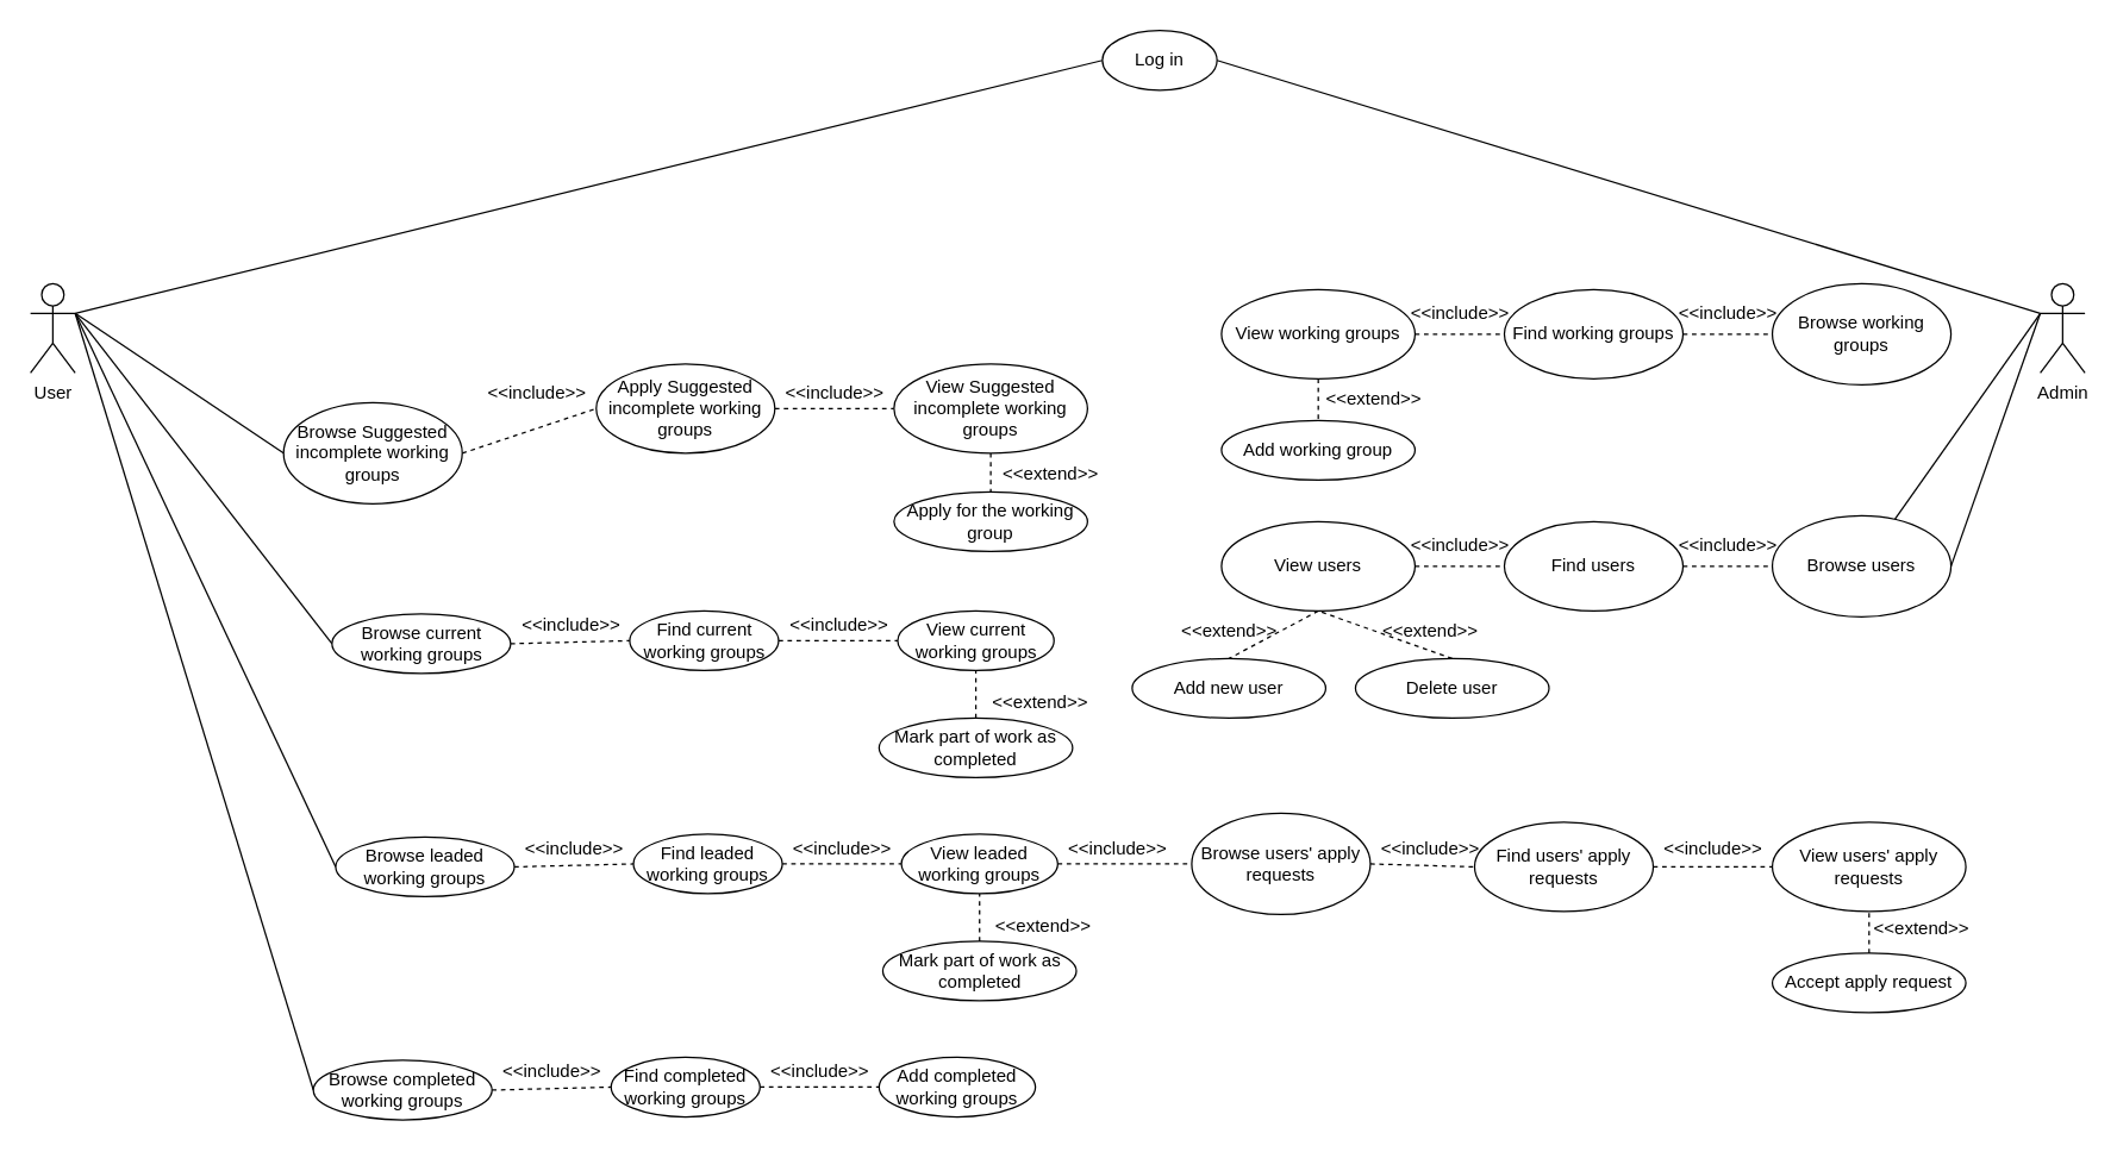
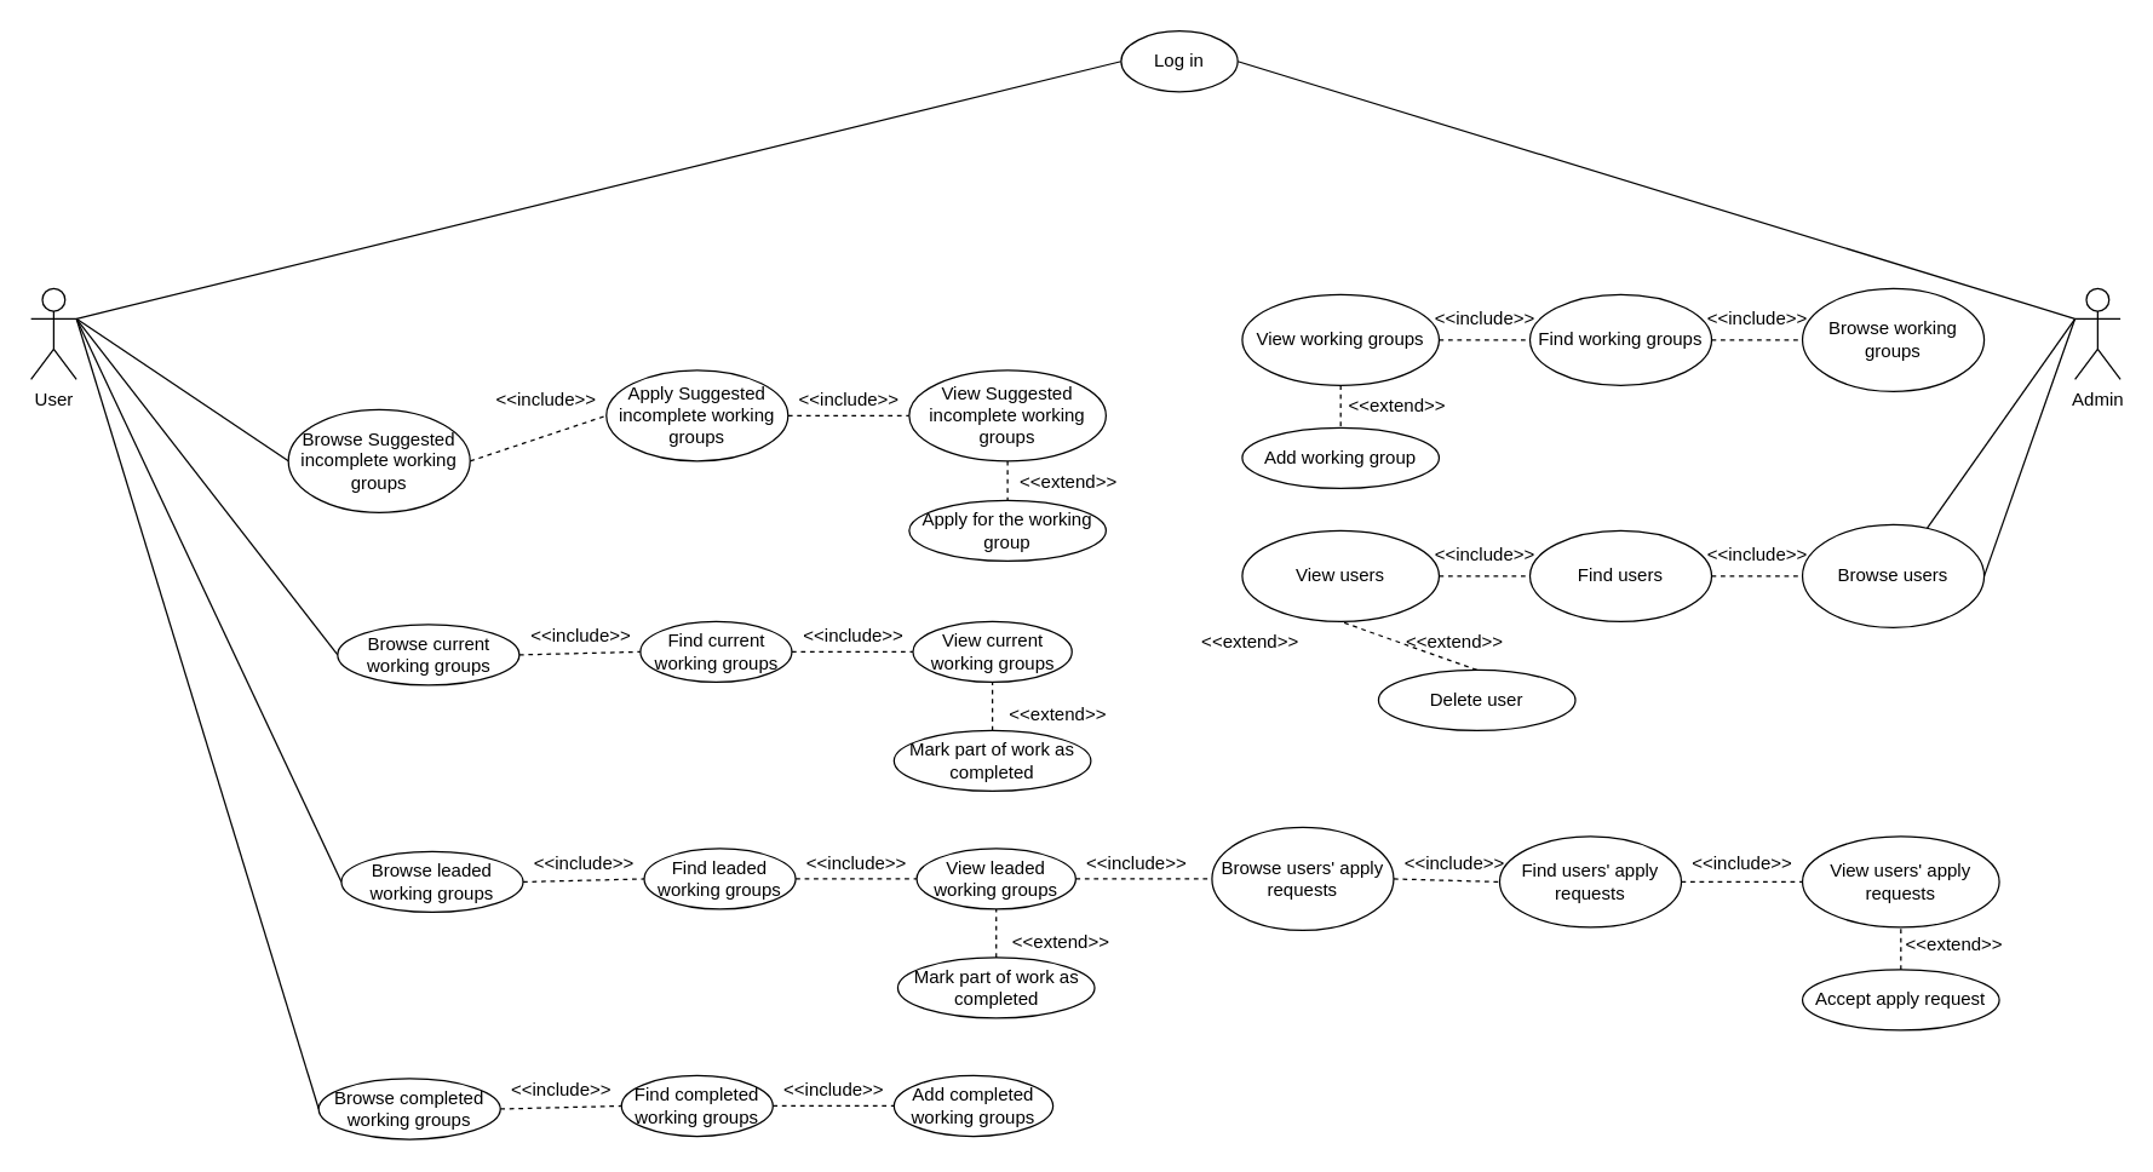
- <mxCell id="45" style="edgeStyle=none;rounded=0;orthogonalLoop=1;jettySize=auto;html=1;exitX=0.5;exitY=1;exitDx=0;exitDy=0;entryX=0.5;entryY=0;entryDx=0;entryDy=0;dashed=1;endArrow=none;endFill=0;" parent="1" source="46" target="49" edge="1"><mxGeometry relative="1" as="geometry"><mxPoint x="875" y="414" as="sourcePoint" /></mxGeometry></mxCell>
- <mxCell id="49" value="Add new user" style="ellipse;whiteSpace=wrap;html=1;" parent="1" vertex="1"><mxGeometry x="760" y="442" width="130" height="40" as="geometry" /></mxCell>
